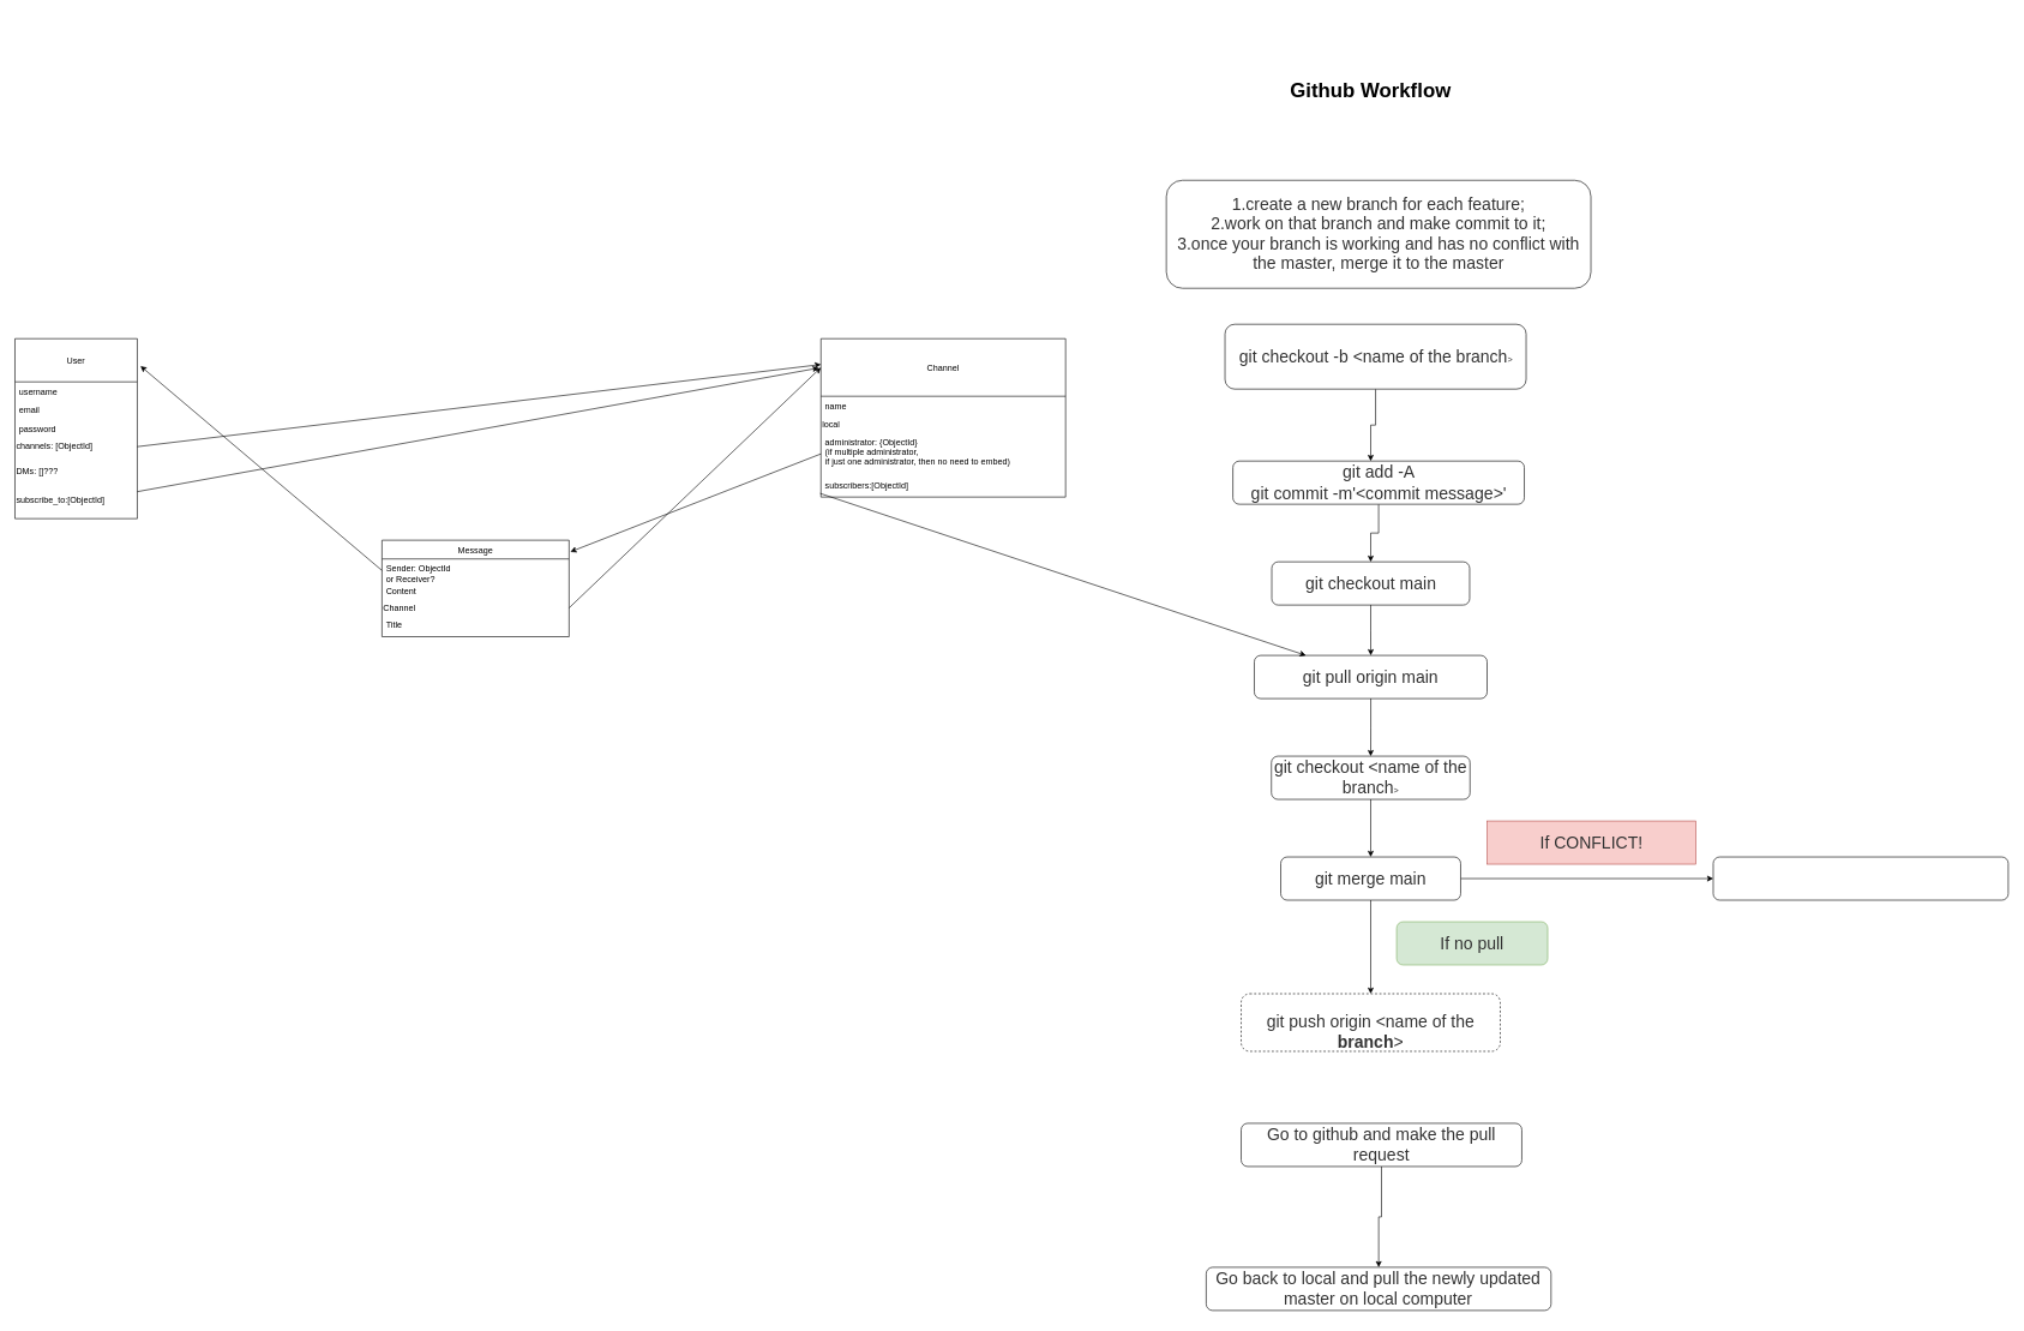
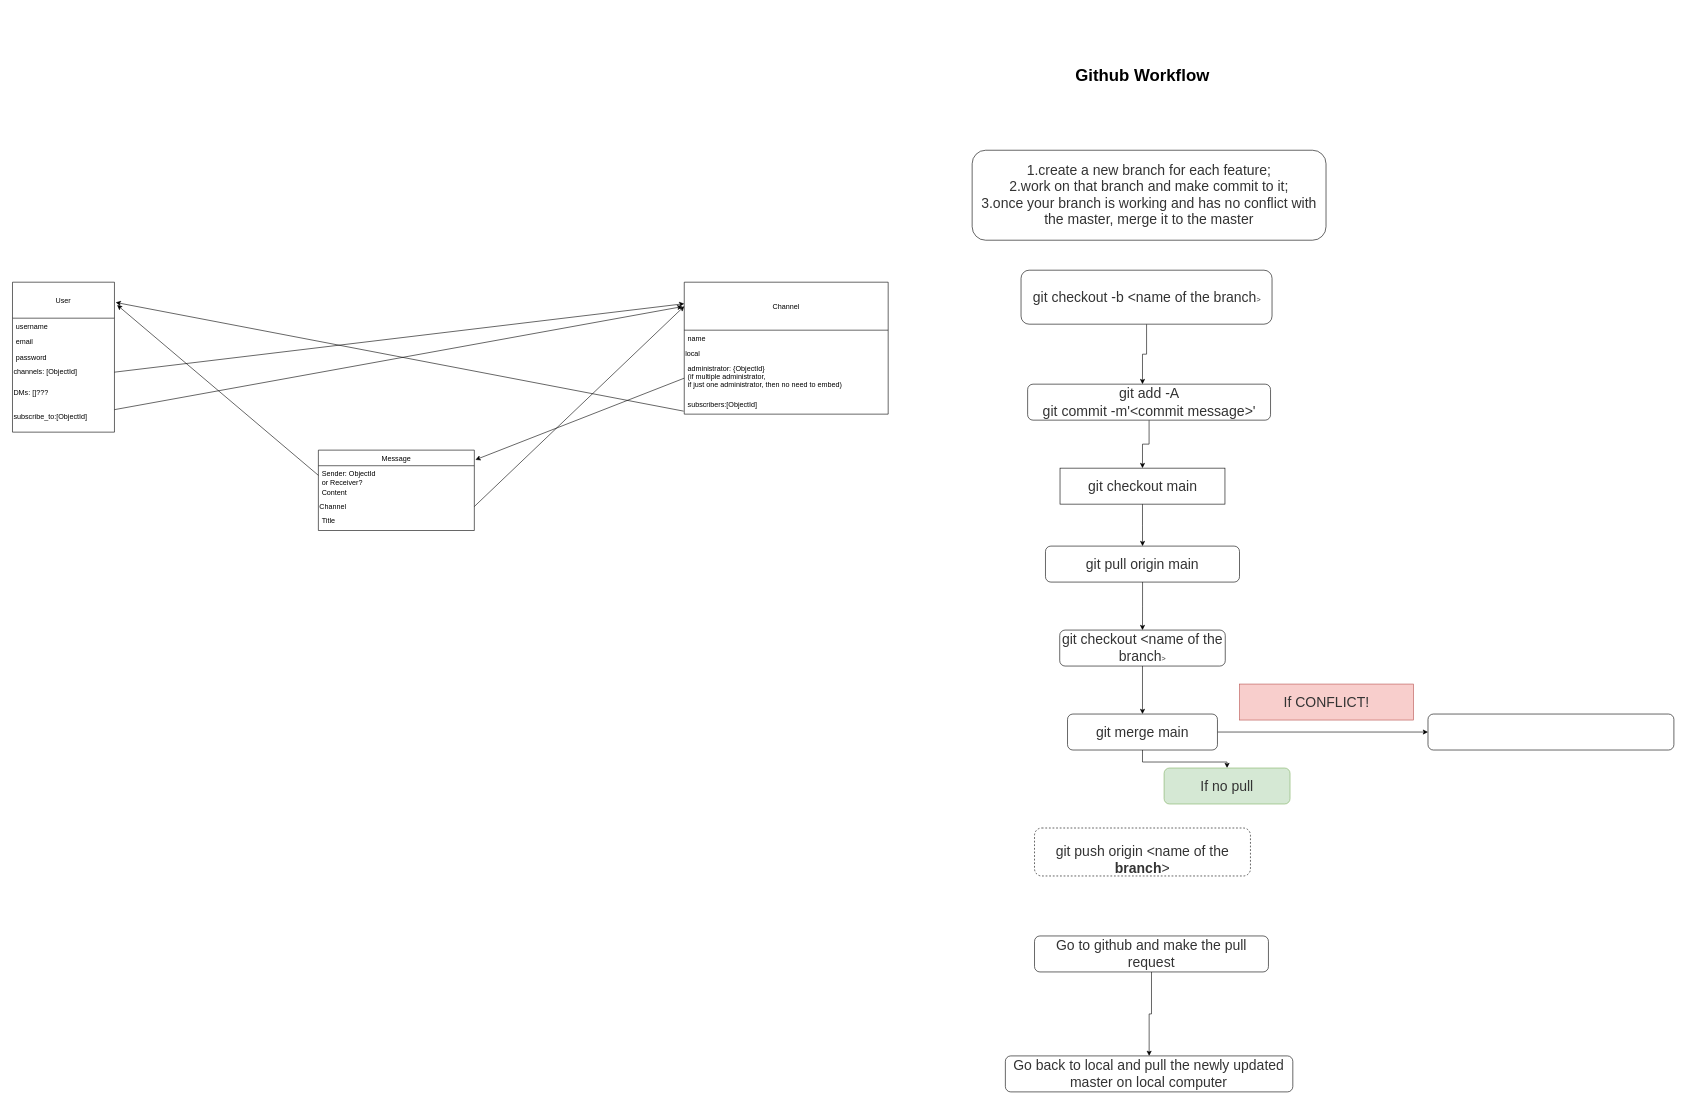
- <mxCell id="37" value="" style="endArrow=classic;html=1;exitX=-0.003;exitY=0.833;exitDx=0;exitDy=0;exitPerimeter=0;" edge="1" parent="1" source="35" target="11"><mxGeometry width="50" height="50" relative="1" as="geometry"><mxPoint x="660" y="560" as="sourcePoint" /><mxPoint x="610" y="370" as="targetPoint" /></mxGeometry></mxCell>
+ <mxCell id="37" value="" style="endArrow=classic;html=1;exitX=-0.003;exitY=0.833;exitDx=0;exitDy=0;exitPerimeter=0;entryX=1.012;entryY=0.135;entryDx=0;entryDy=0;entryPerimeter=0;" edge="1" parent="1" source="35" target="24"><mxGeometry width="50" height="50" relative="1" as="geometry"><mxPoint x="660" y="560" as="sourcePoint" /><mxPoint x="610" y="370" as="targetPoint" /></mxGeometry></mxCell>
- <mxCell id="9" value="&lt;span data-lucid-type=&quot;application/vnd.lucid.text&quot; data-lucid-content=&quot;{&amp;#34;t&amp;#34;:&amp;#34;git checkout master&amp;#34;,&amp;#34;m&amp;#34;:[{&amp;#34;s&amp;#34;:0,&amp;#34;n&amp;#34;:&amp;#34;a&amp;#34;,&amp;#34;v&amp;#34;:&amp;#34;center&amp;#34;},{&amp;#34;s&amp;#34;:0,&amp;#34;n&amp;#34;:&amp;#34;c&amp;#34;,&amp;#34;v&amp;#34;:&amp;#34;333333ff&amp;#34;,&amp;#34;e&amp;#34;:19},{&amp;#34;s&amp;#34;:0,&amp;#34;n&amp;#34;:&amp;#34;f&amp;#34;,&amp;#34;v&amp;#34;:&amp;#34;Liberation Serif&amp;#34;,&amp;#34;e&amp;#34;:19},{&amp;#34;s&amp;#34;:0,&amp;#34;n&amp;#34;:&amp;#34;s&amp;#34;,&amp;#34;v&amp;#34;:31.111,&amp;#34;e&amp;#34;:19}]}&quot;&gt;&lt;span style=&quot;color: rgb(51 , 51 , 51) ; font-size: 23.333px&quot;&gt;git checkout main&lt;/span&gt;&lt;/span&gt;" style="rounded=1;whiteSpace=wrap;html=1;" vertex="1" parent="1"><mxGeometry x="1766.5" y="780" width="275" height="60" as="geometry" /></mxCell>
+ <mxCell id="9" value="&lt;span data-lucid-type=&quot;application/vnd.lucid.text&quot; data-lucid-content=&quot;{&amp;#34;t&amp;#34;:&amp;#34;git checkout master&amp;#34;,&amp;#34;m&amp;#34;:[{&amp;#34;s&amp;#34;:0,&amp;#34;n&amp;#34;:&amp;#34;a&amp;#34;,&amp;#34;v&amp;#34;:&amp;#34;center&amp;#34;},{&amp;#34;s&amp;#34;:0,&amp;#34;n&amp;#34;:&amp;#34;c&amp;#34;,&amp;#34;v&amp;#34;:&amp;#34;333333ff&amp;#34;,&amp;#34;e&amp;#34;:19},{&amp;#34;s&amp;#34;:0,&amp;#34;n&amp;#34;:&amp;#34;f&amp;#34;,&amp;#34;v&amp;#34;:&amp;#34;Liberation Serif&amp;#34;,&amp;#34;e&amp;#34;:19},{&amp;#34;s&amp;#34;:0,&amp;#34;n&amp;#34;:&amp;#34;s&amp;#34;,&amp;#34;v&amp;#34;:31.111,&amp;#34;e&amp;#34;:19}]}&quot;&gt;&lt;span style=&quot;color: rgb(51 , 51 , 51) ; font-size: 23.333px&quot;&gt;git checkout main&lt;/span&gt;&lt;/span&gt;" style="whiteSpace=wrap;html=1;rounded=0;" vertex="1" parent="1"><mxGeometry x="1766.5" y="780" width="275" height="60" as="geometry" /></mxCell>
- <mxCell id="14" style="edgeStyle=orthogonalEdgeStyle;rounded=0;orthogonalLoop=1;jettySize=auto;html=1;" edge="1" parent="1" source="16" target="17"><mxGeometry relative="1" as="geometry" /></mxCell>
+ <mxCell id="14" style="edgeStyle=orthogonalEdgeStyle;rounded=0;orthogonalLoop=1;jettySize=auto;html=1;" edge="1" parent="1" source="16" target="21"><mxGeometry relative="1" as="geometry" /></mxCell>
